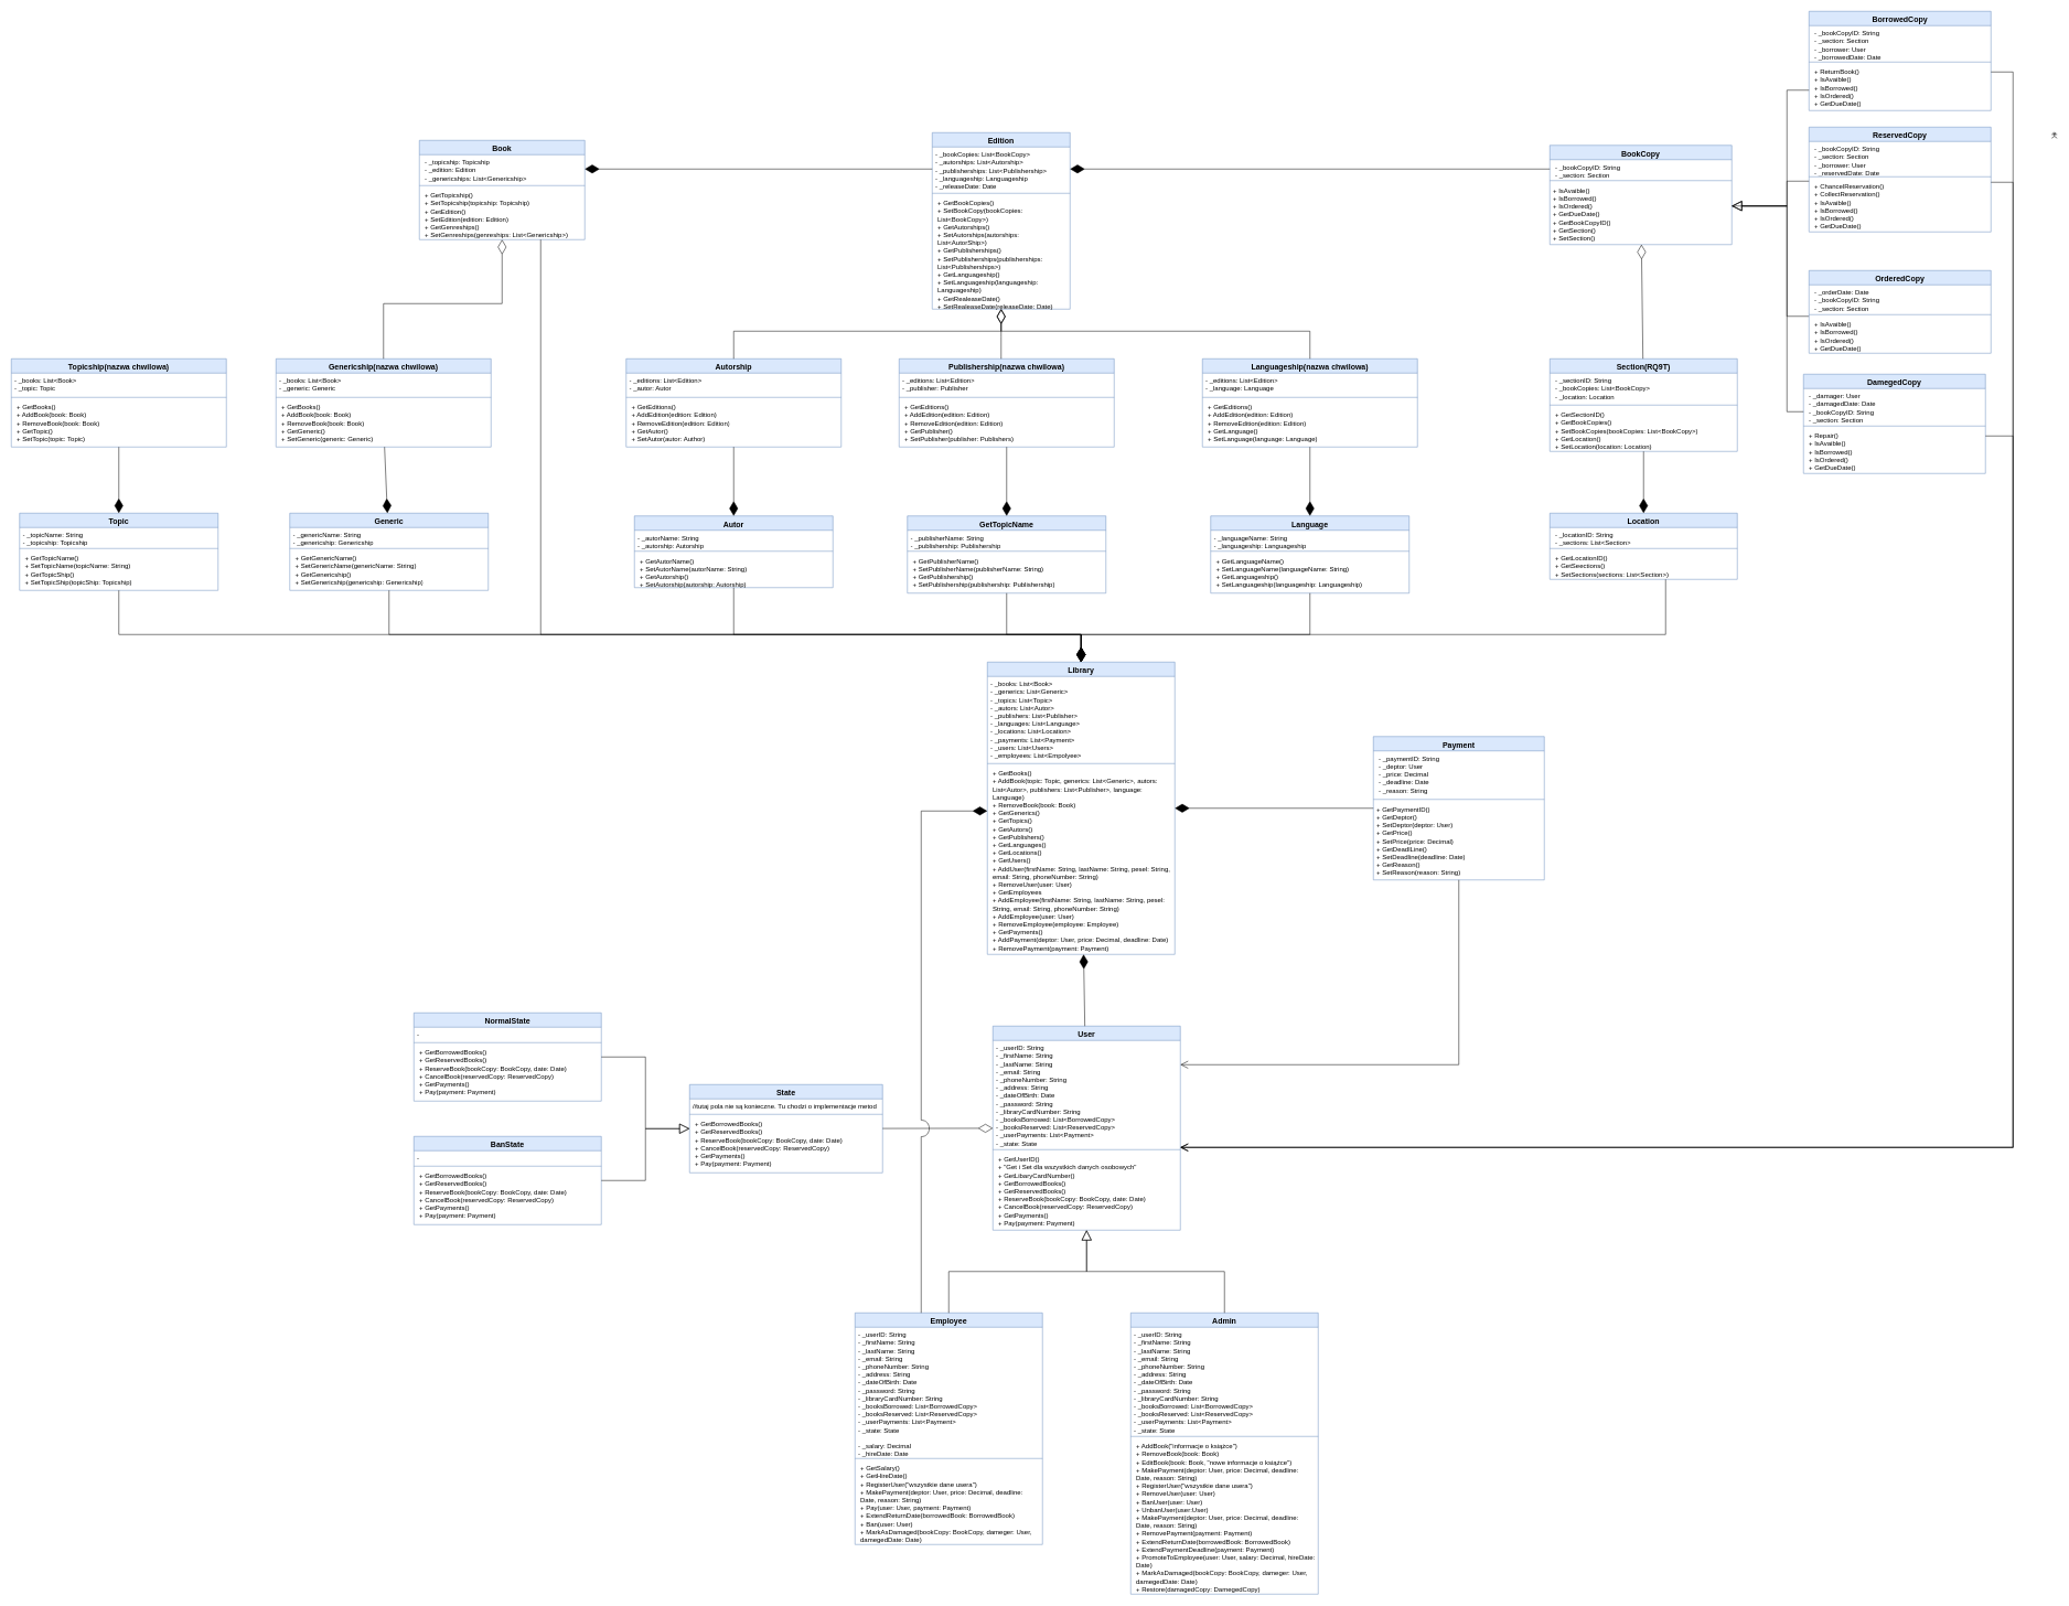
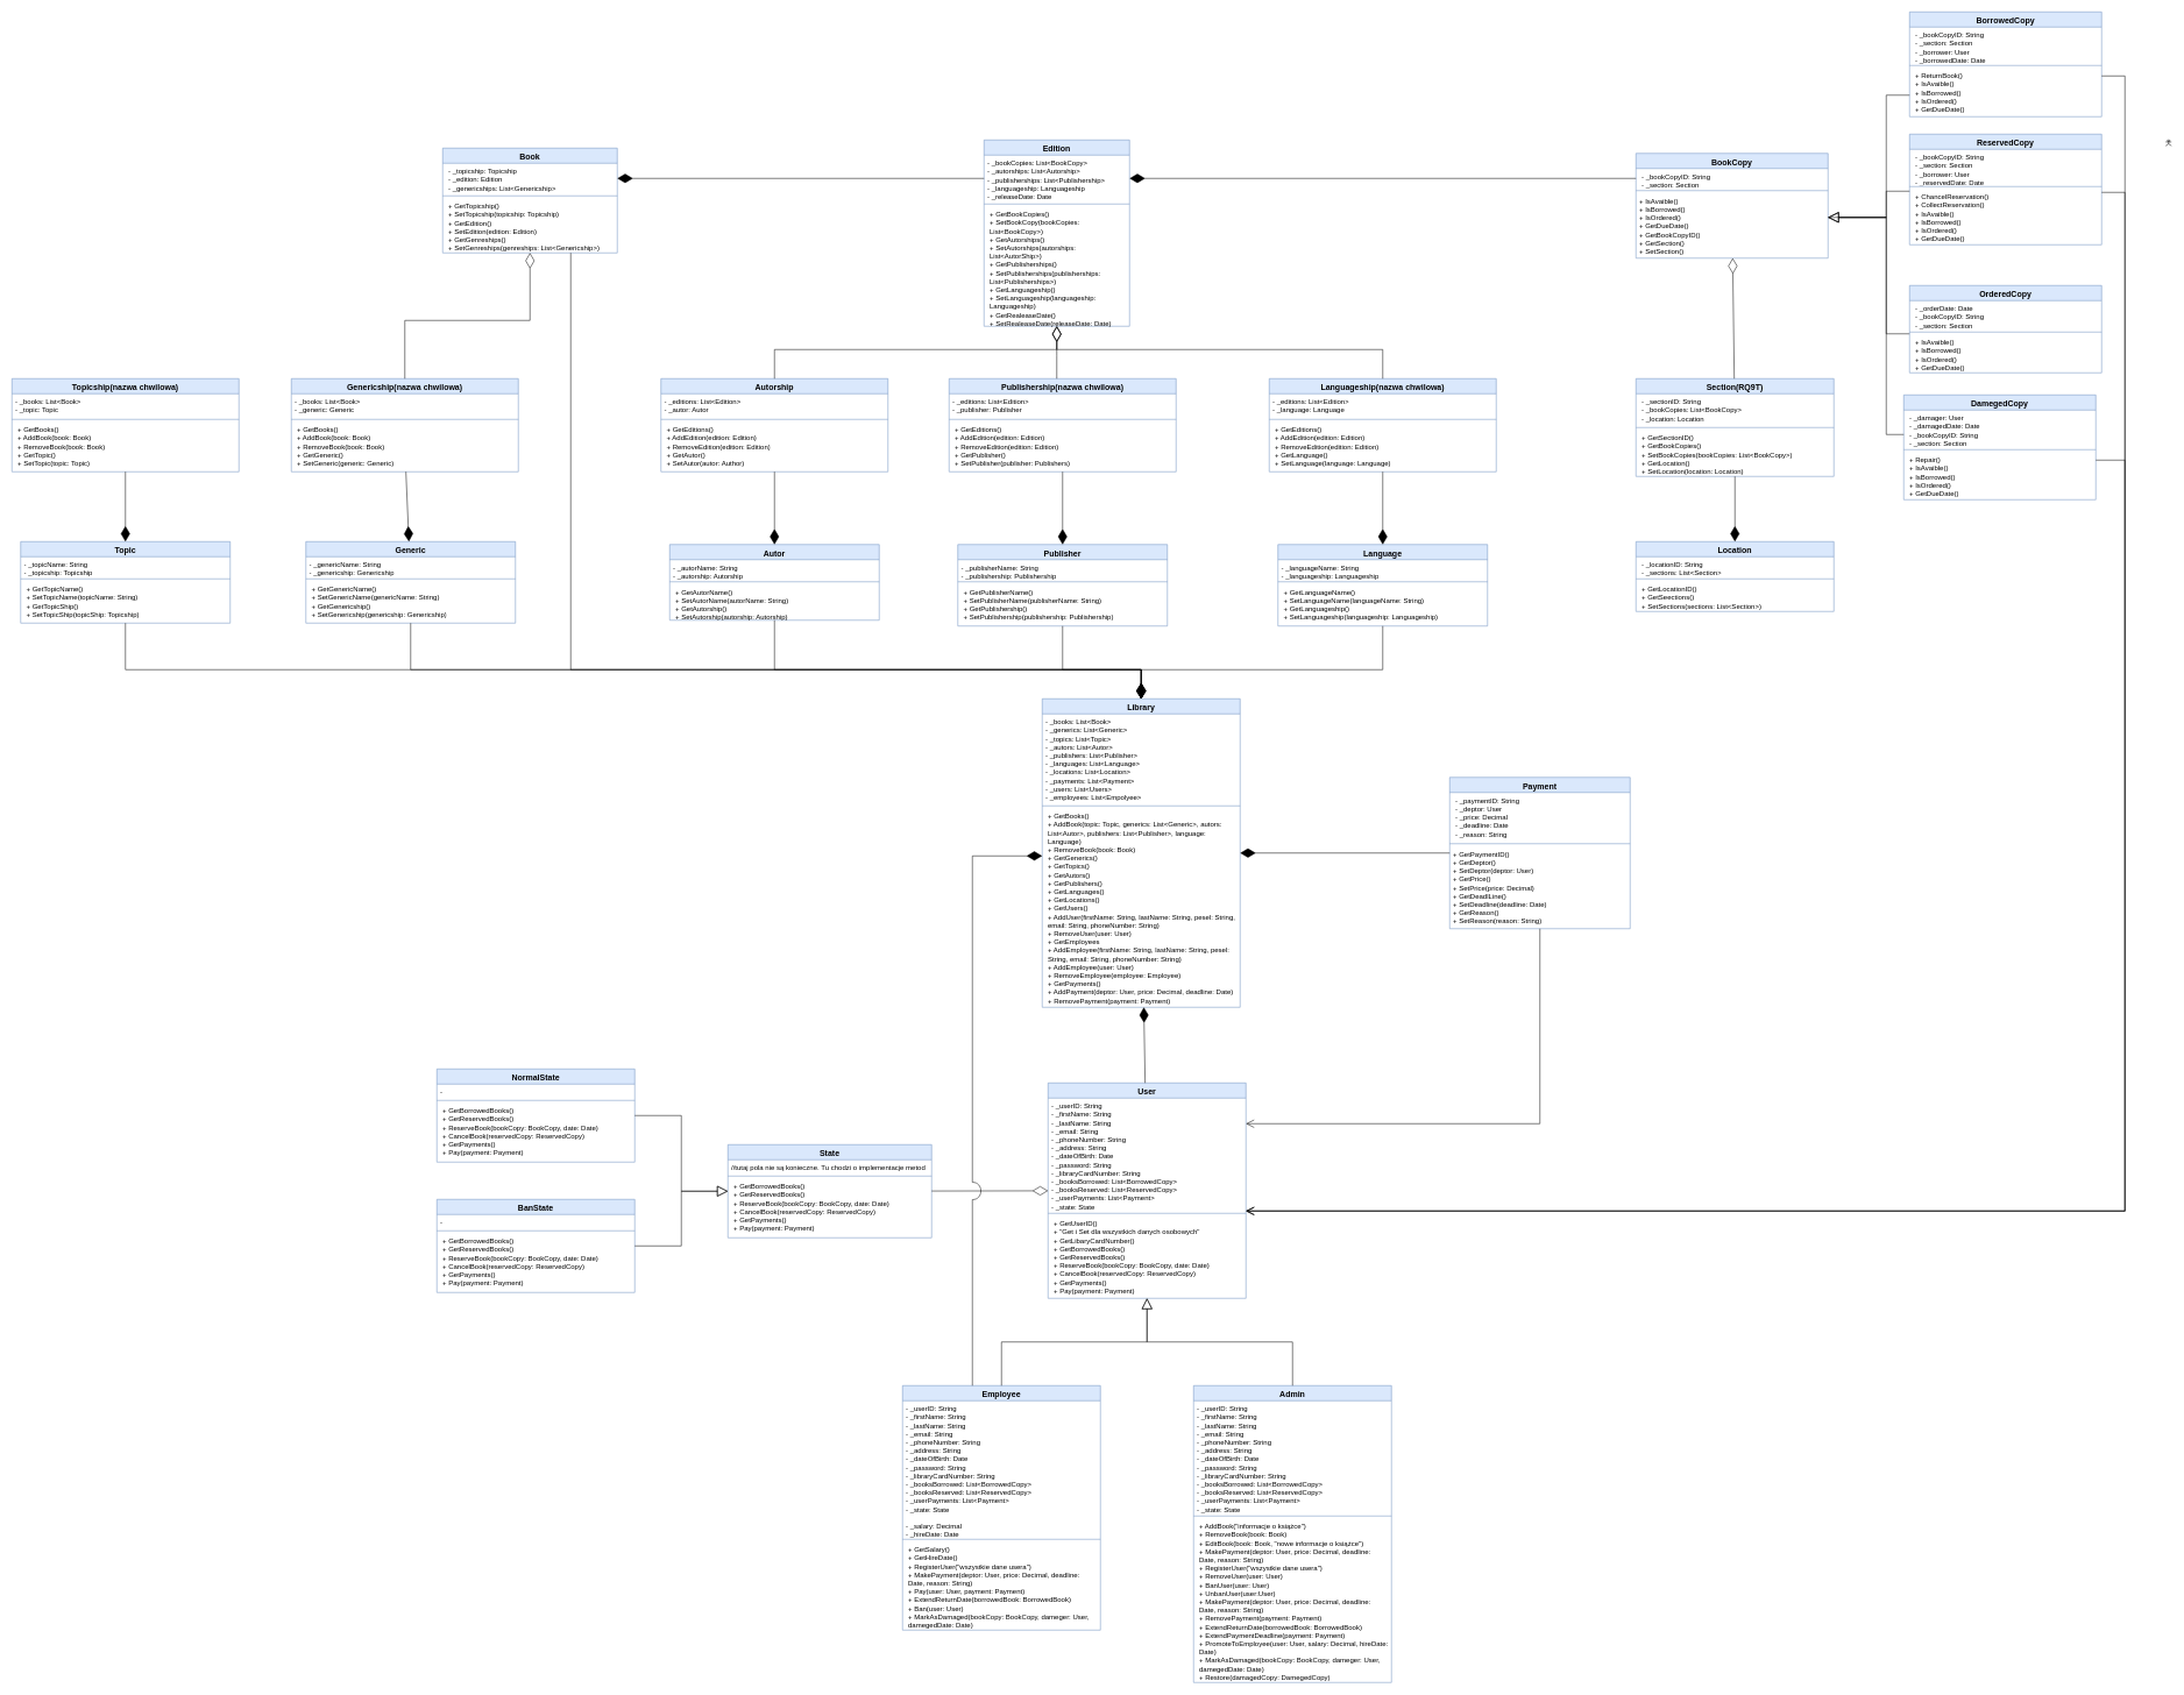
- <mxCell id="89" value="&lt;font  style=&quot;font-size: 14px;&quot;&gt;GetTopicName&lt;/font&gt;" style="swimlane;fontStyle=1;align=center;verticalAlign=top;childLayout=stackLayout;horizontal=1;startSize=26;horizontalStack=0;resizeParent=1;resizeParentMax=0;resizeLast=0;collapsible=1;marginBottom=0;whiteSpace=wrap;html=1;fillColor=#dae8fc;strokeColor=#6c8ebf;" parent="1" vertex="1"><mxGeometry x="1645" y="935" width="360" height="140" as="geometry"><mxRectangle x="370" y="510" width="60" height="30" as="alternateBounds" /></mxGeometry></mxCell>
+ <mxCell id="89" value="&lt;font  style=&quot;font-size: 14px;&quot;&gt;Publisher&lt;/font&gt;" style="swimlane;fontStyle=1;align=center;verticalAlign=top;childLayout=stackLayout;horizontal=1;startSize=26;horizontalStack=0;resizeParent=1;resizeParentMax=0;resizeLast=0;collapsible=1;marginBottom=0;whiteSpace=wrap;html=1;fillColor=#dae8fc;strokeColor=#6c8ebf;" parent="1" vertex="1"><mxGeometry x="1645" y="935" width="360" height="140" as="geometry"><mxRectangle x="370" y="510" width="60" height="30" as="alternateBounds" /></mxGeometry></mxCell>
- <mxCell id="69" value="" style="endArrow=diamondThin;endFill=1;endSize=24;html=1;rounded=0;edgeStyle=orthogonalEdgeStyle;" parent="1" source="62" target="30" edge="1"><mxGeometry width="160" relative="1" as="geometry"><mxPoint x="1620" y="850" as="sourcePoint" /><mxPoint x="1780" y="850" as="targetPoint" /><Array as="points"><mxPoint x="3020" y="1150" /><mxPoint x="1960" y="1150" /></Array></mxGeometry></mxCell>
